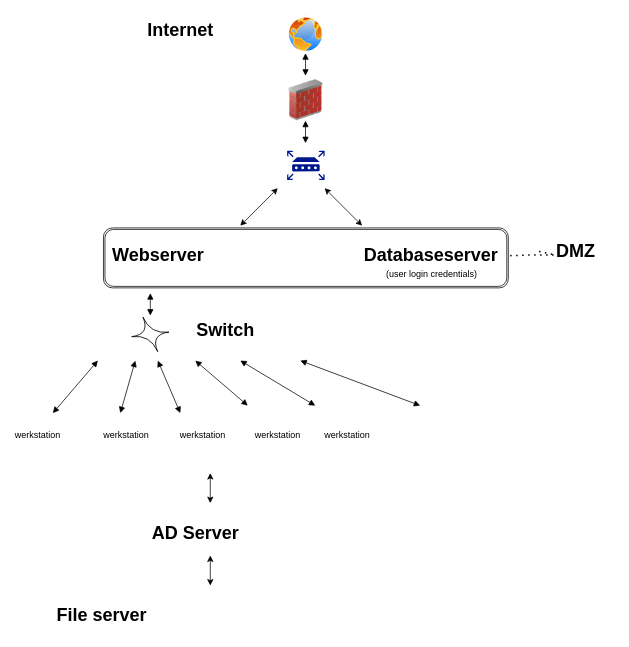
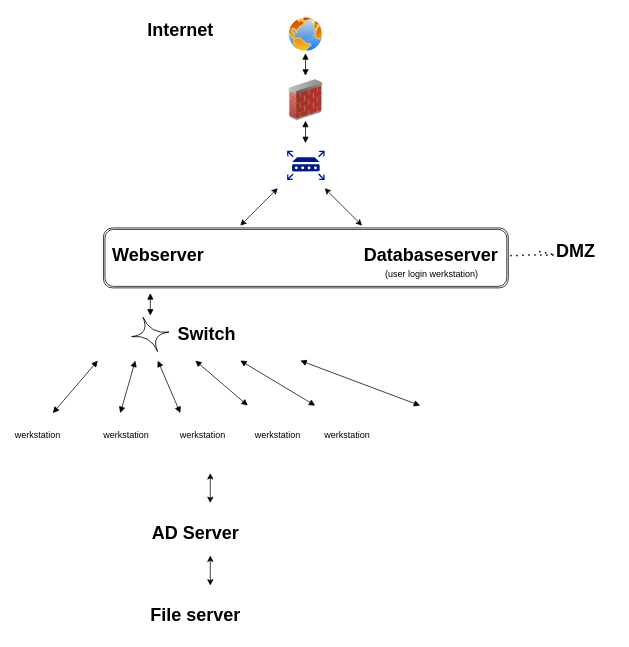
- <mxCell id="13" value="(user login credentials)" style="text;html=1;strokeColor=none;fillColor=none;align=center;verticalAlign=middle;whiteSpace=wrap;rounded=0;" parent="1" vertex="1"><mxGeometry x="511" y="359" width="129" height="11" as="geometry" /></mxCell>
+ <mxCell id="13" value="(user login werkstation)" style="text;html=1;strokeColor=none;fillColor=none;align=center;verticalAlign=middle;whiteSpace=wrap;rounded=0;" parent="1" vertex="1"><mxGeometry x="511" y="359" width="129" height="11" as="geometry" /></mxCell>
- <mxCell id="18" value="Switch" style="text;strokeColor=none;fillColor=none;html=1;fontSize=24;fontStyle=1;verticalAlign=middle;align=center;" parent="1" vertex="1"><mxGeometry x="265" y="430" width="70" height="20" as="geometry" /></mxCell>
+ <mxCell id="18" value="Switch" style="text;strokeColor=none;fillColor=none;html=1;fontSize=24;fontStyle=1;verticalAlign=middle;align=center;" parent="1" vertex="1"><mxGeometry x="240" y="435" width="70" height="20" as="geometry" /></mxCell>
- <mxCell id="31" value="File server" style="text;strokeColor=none;fillColor=none;html=1;fontSize=24;fontStyle=1;verticalAlign=middle;align=center;" parent="1" vertex="1"><mxGeometry x="85" y="800" width="100" height="40" as="geometry" /></mxCell>
+ <mxCell id="31" value="File server" style="text;strokeColor=none;fillColor=none;html=1;fontSize=24;fontStyle=1;verticalAlign=middle;align=center;" parent="1" vertex="1"><mxGeometry x="210" y="800" width="100" height="40" as="geometry" /></mxCell>
